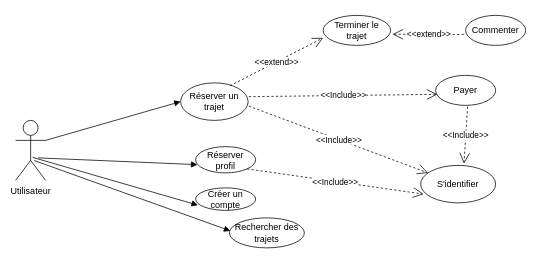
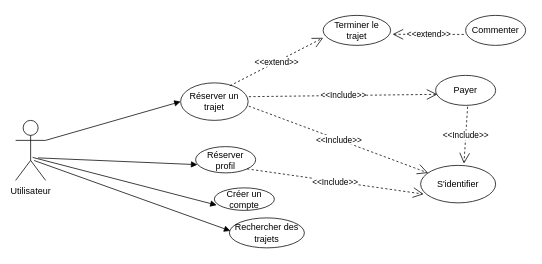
- <mxCell id="10" value="Créer un compte" style="ellipse;whiteSpace=wrap;html=1;" parent="1" vertex="1"><mxGeometry x="260" y="250" width="80" height="30" as="geometry" /></mxCell>
+ <mxCell id="10" value="Créer un compte" style="ellipse;whiteSpace=wrap;html=1;" parent="1" vertex="1"><mxGeometry x="285" y="250" width="80" height="30" as="geometry" /></mxCell>
